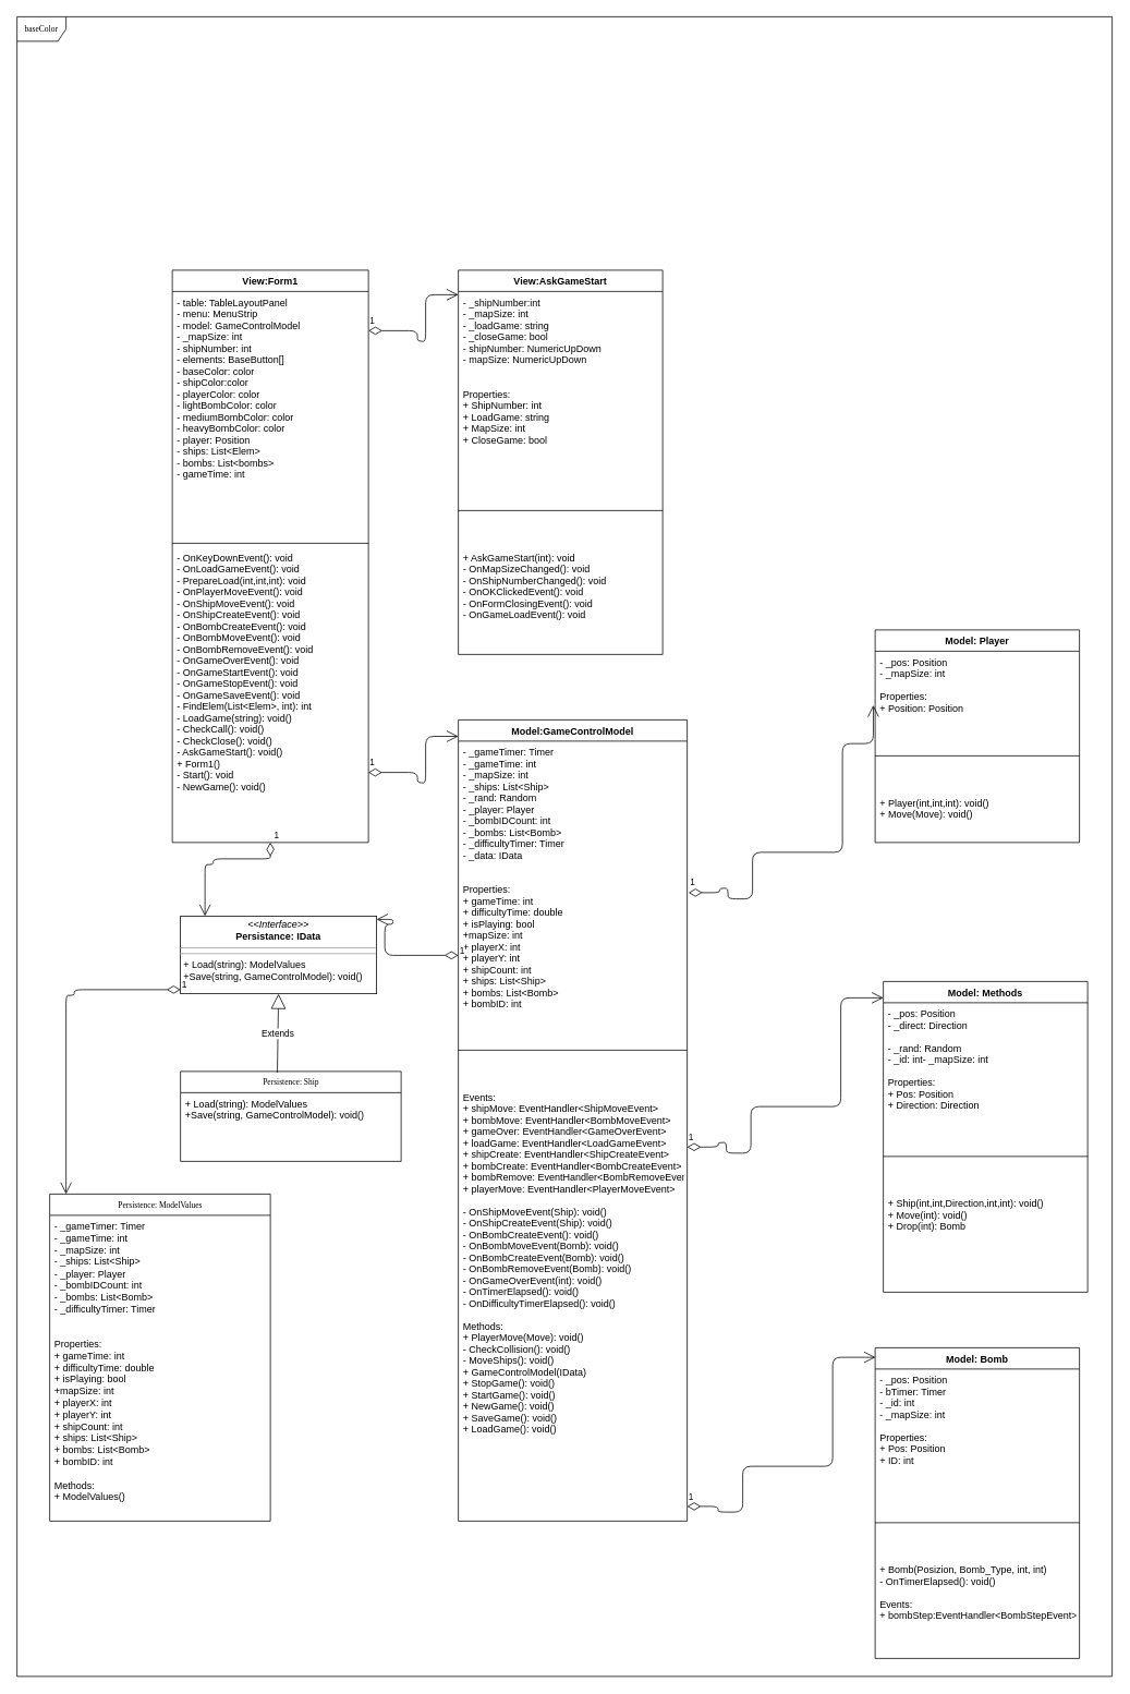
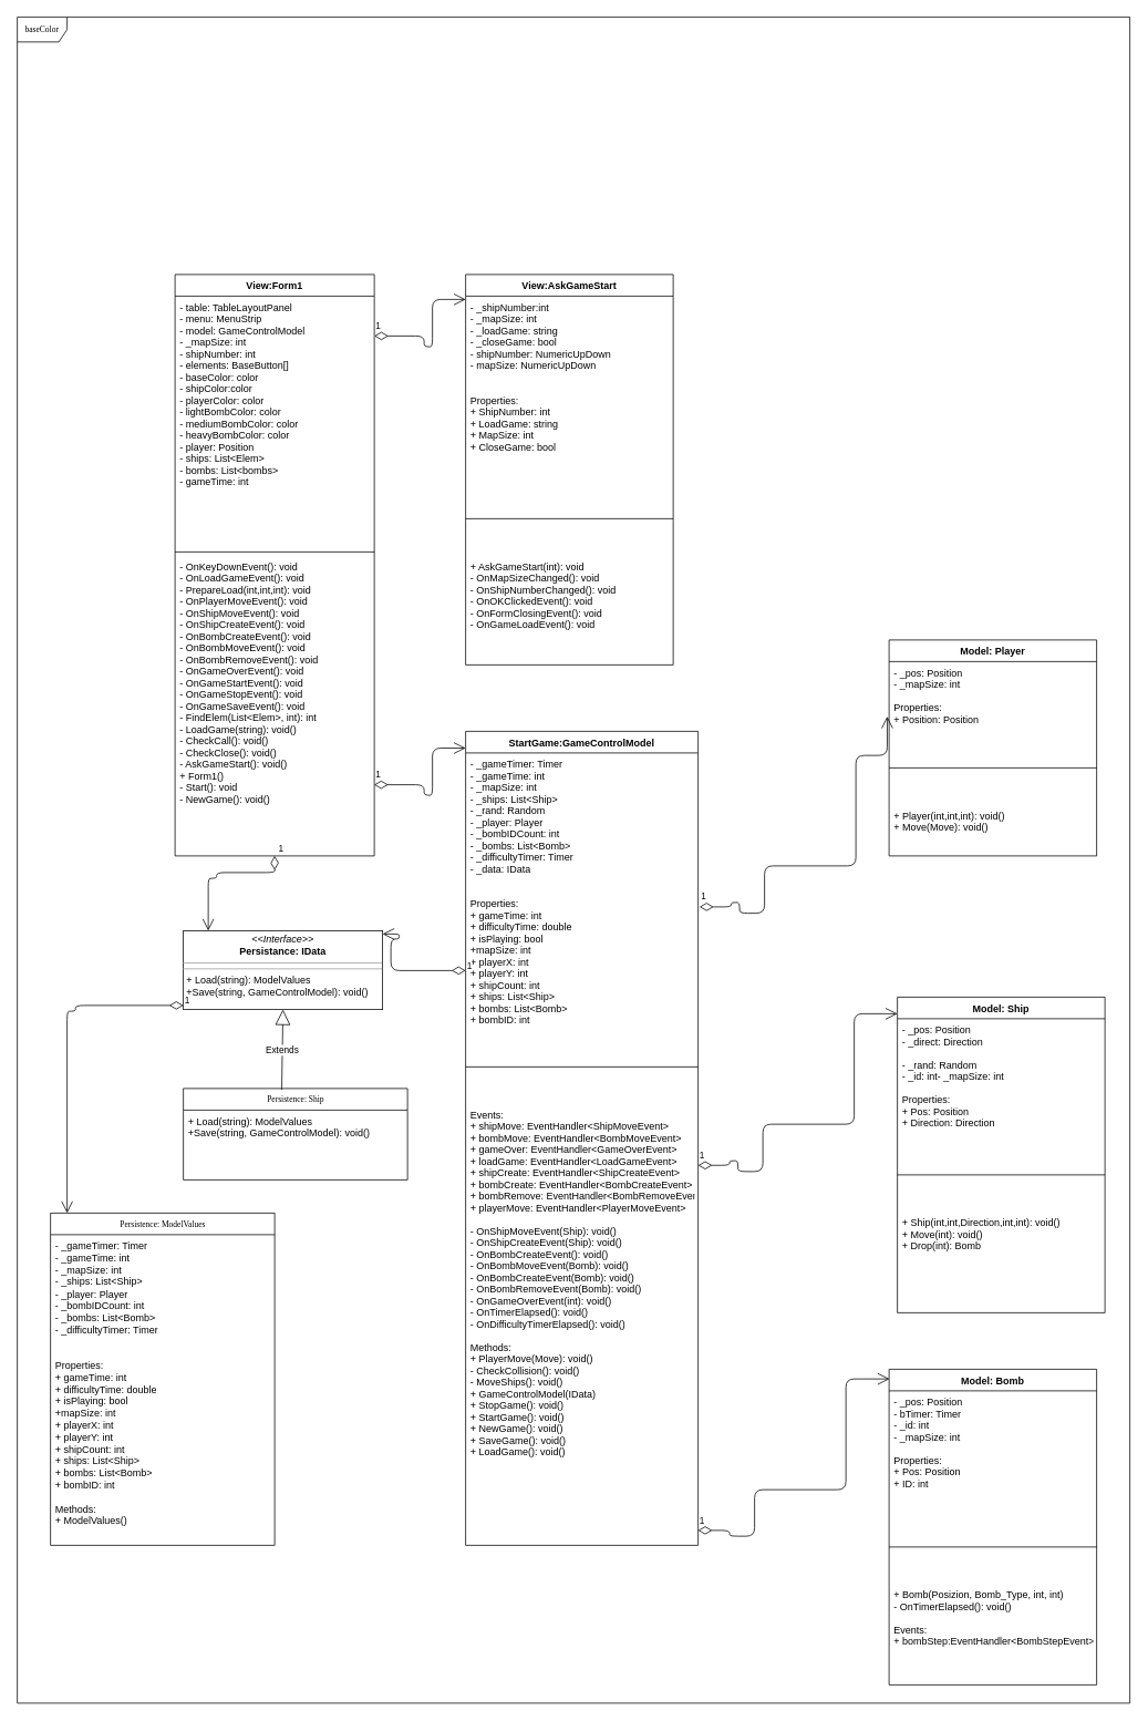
- <mxCell id="15" value="Model:GameControlModel" style="swimlane;fontStyle=1;align=center;verticalAlign=top;childLayout=stackLayout;horizontal=1;startSize=26;horizontalStack=0;resizeParent=1;resizeParentMax=0;resizeLast=0;collapsible=1;marginBottom=0;" parent="1" vertex="1"><mxGeometry x="560" y="880" width="280" height="980" as="geometry" /></mxCell>
+ <mxCell id="15" value="StartGame:GameControlModel" style="swimlane;fontStyle=1;align=center;verticalAlign=top;childLayout=stackLayout;horizontal=1;startSize=26;horizontalStack=0;resizeParent=1;resizeParentMax=0;resizeLast=0;collapsible=1;marginBottom=0;" parent="1" vertex="1"><mxGeometry x="560" y="880" width="280" height="980" as="geometry" /></mxCell>
- <mxCell id="20" value="Model: Methods" style="swimlane;fontStyle=1;align=center;verticalAlign=top;childLayout=stackLayout;horizontal=1;startSize=26;horizontalStack=0;resizeParent=1;resizeParentMax=0;resizeLast=0;collapsible=1;marginBottom=0;" parent="1" vertex="1"><mxGeometry x="1080" y="1200" width="250" height="380" as="geometry" /></mxCell>
+ <mxCell id="20" value="Model: Ship" style="swimlane;fontStyle=1;align=center;verticalAlign=top;childLayout=stackLayout;horizontal=1;startSize=26;horizontalStack=0;resizeParent=1;resizeParentMax=0;resizeLast=0;collapsible=1;marginBottom=0;" parent="1" vertex="1"><mxGeometry x="1080" y="1200" width="250" height="380" as="geometry" /></mxCell>
